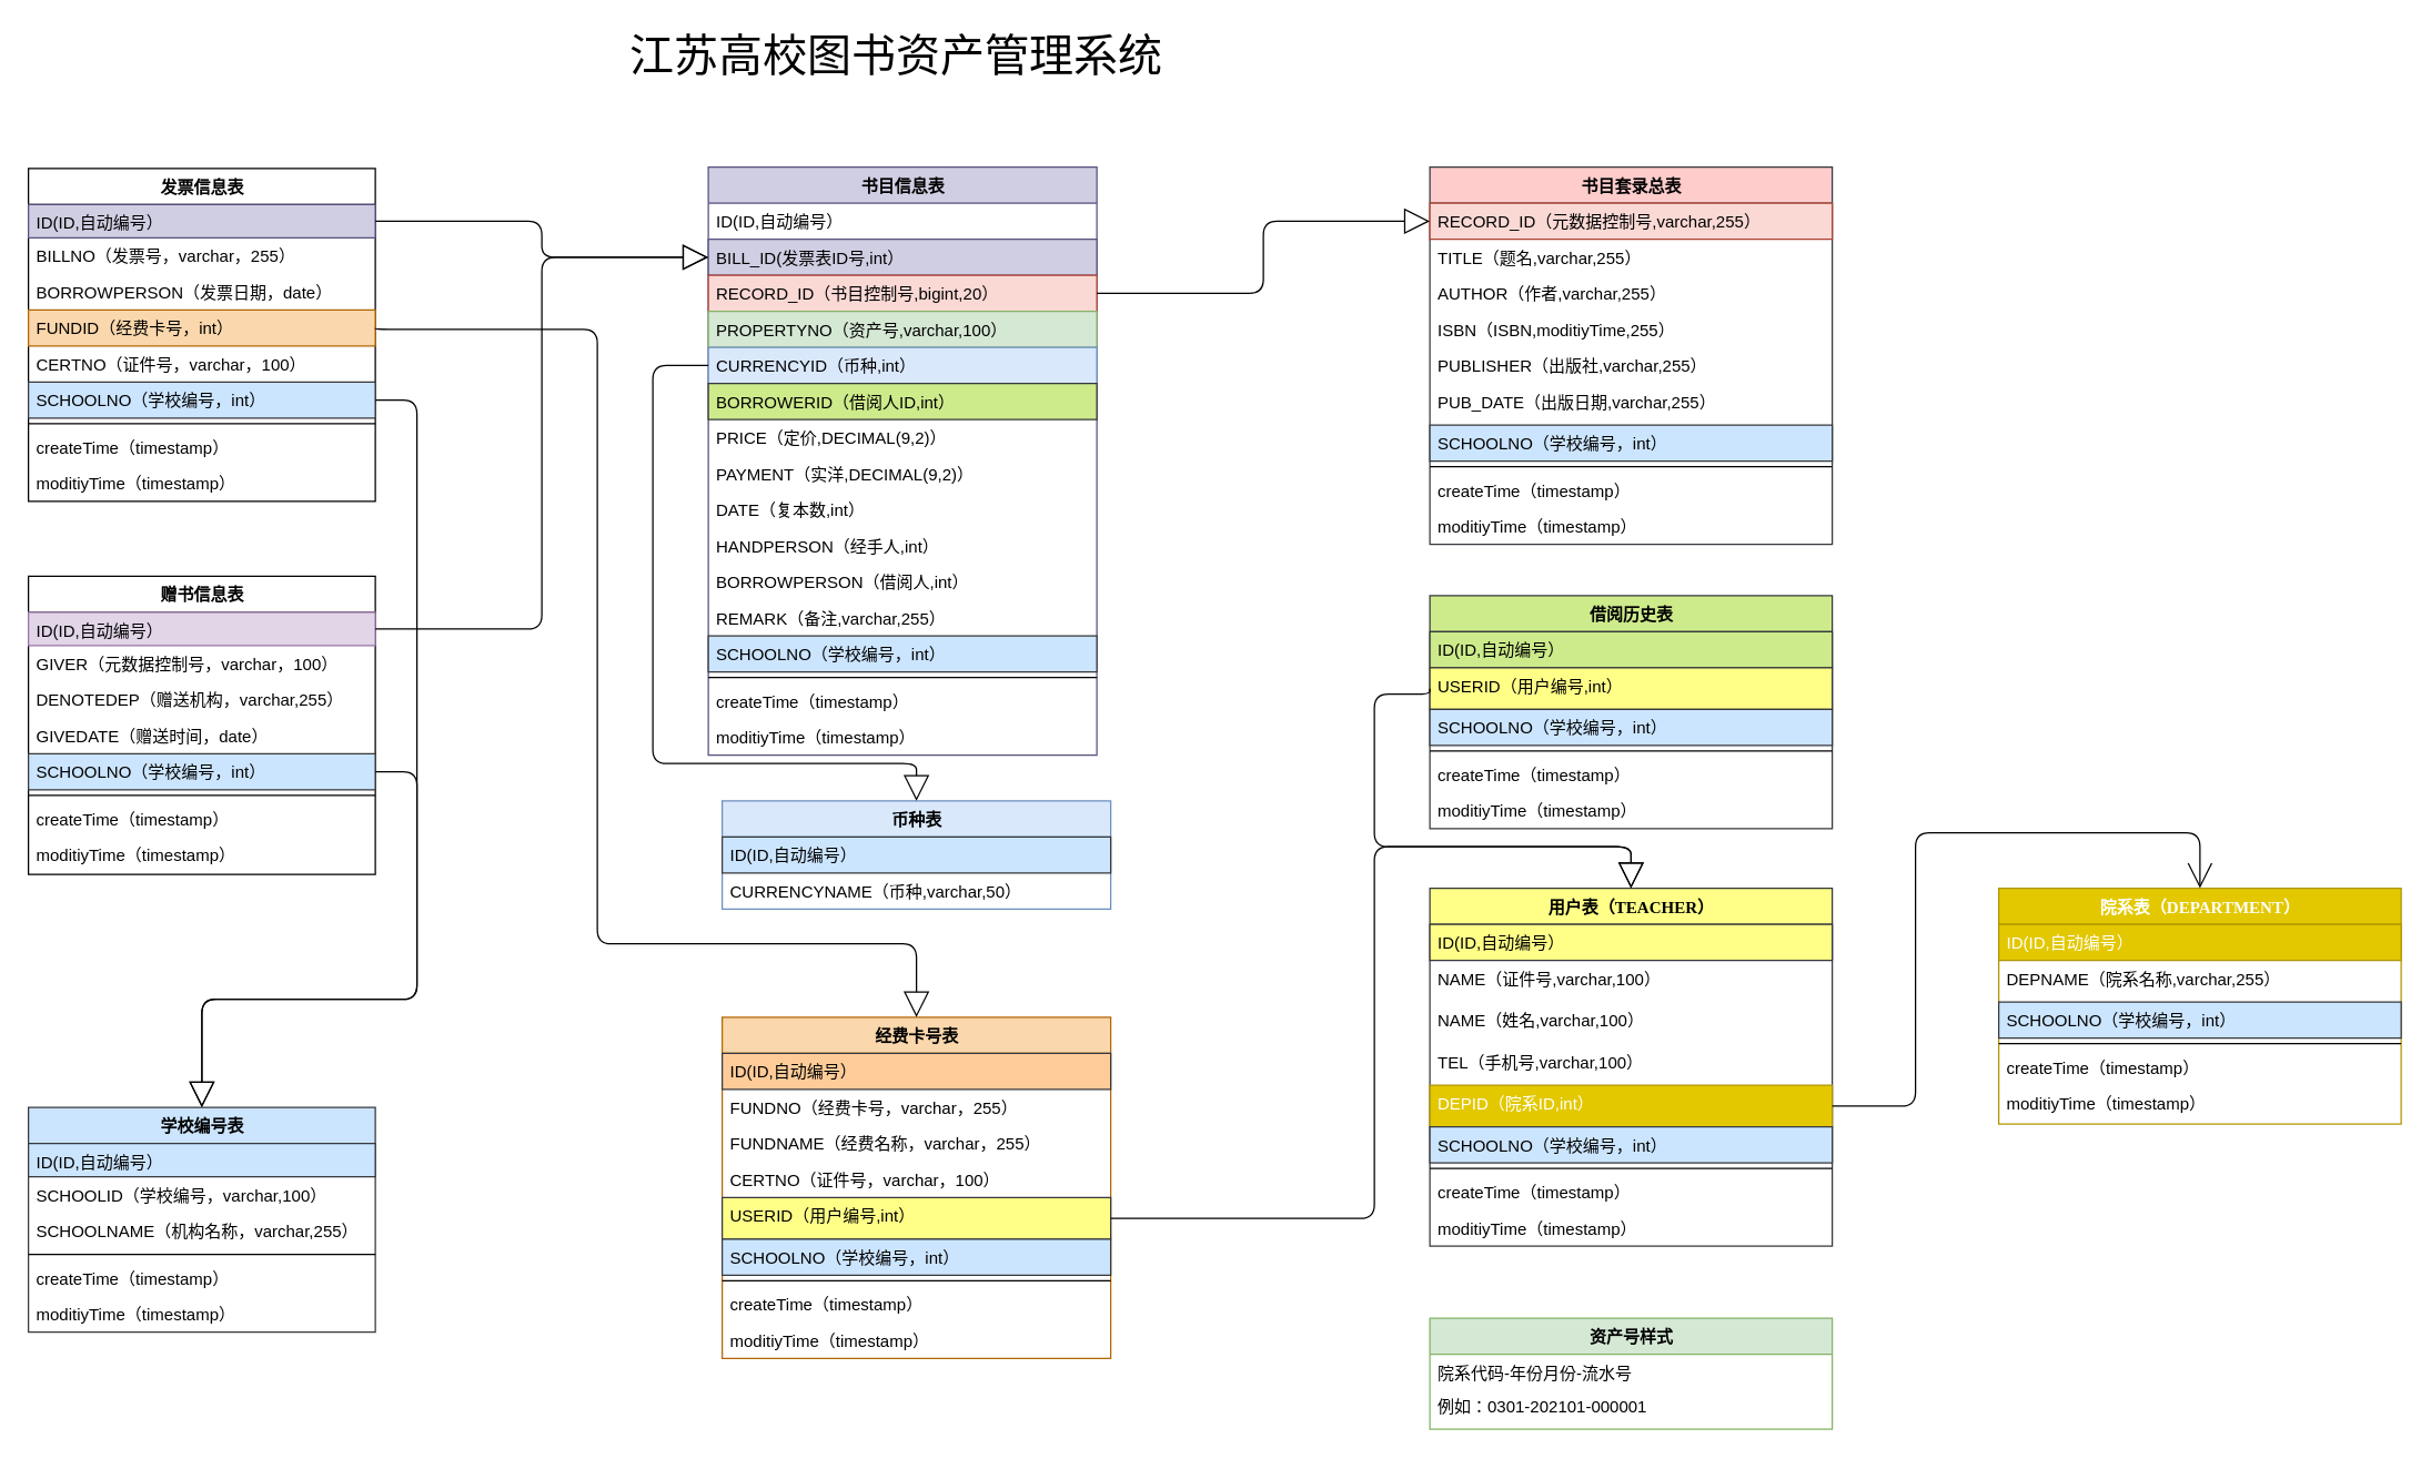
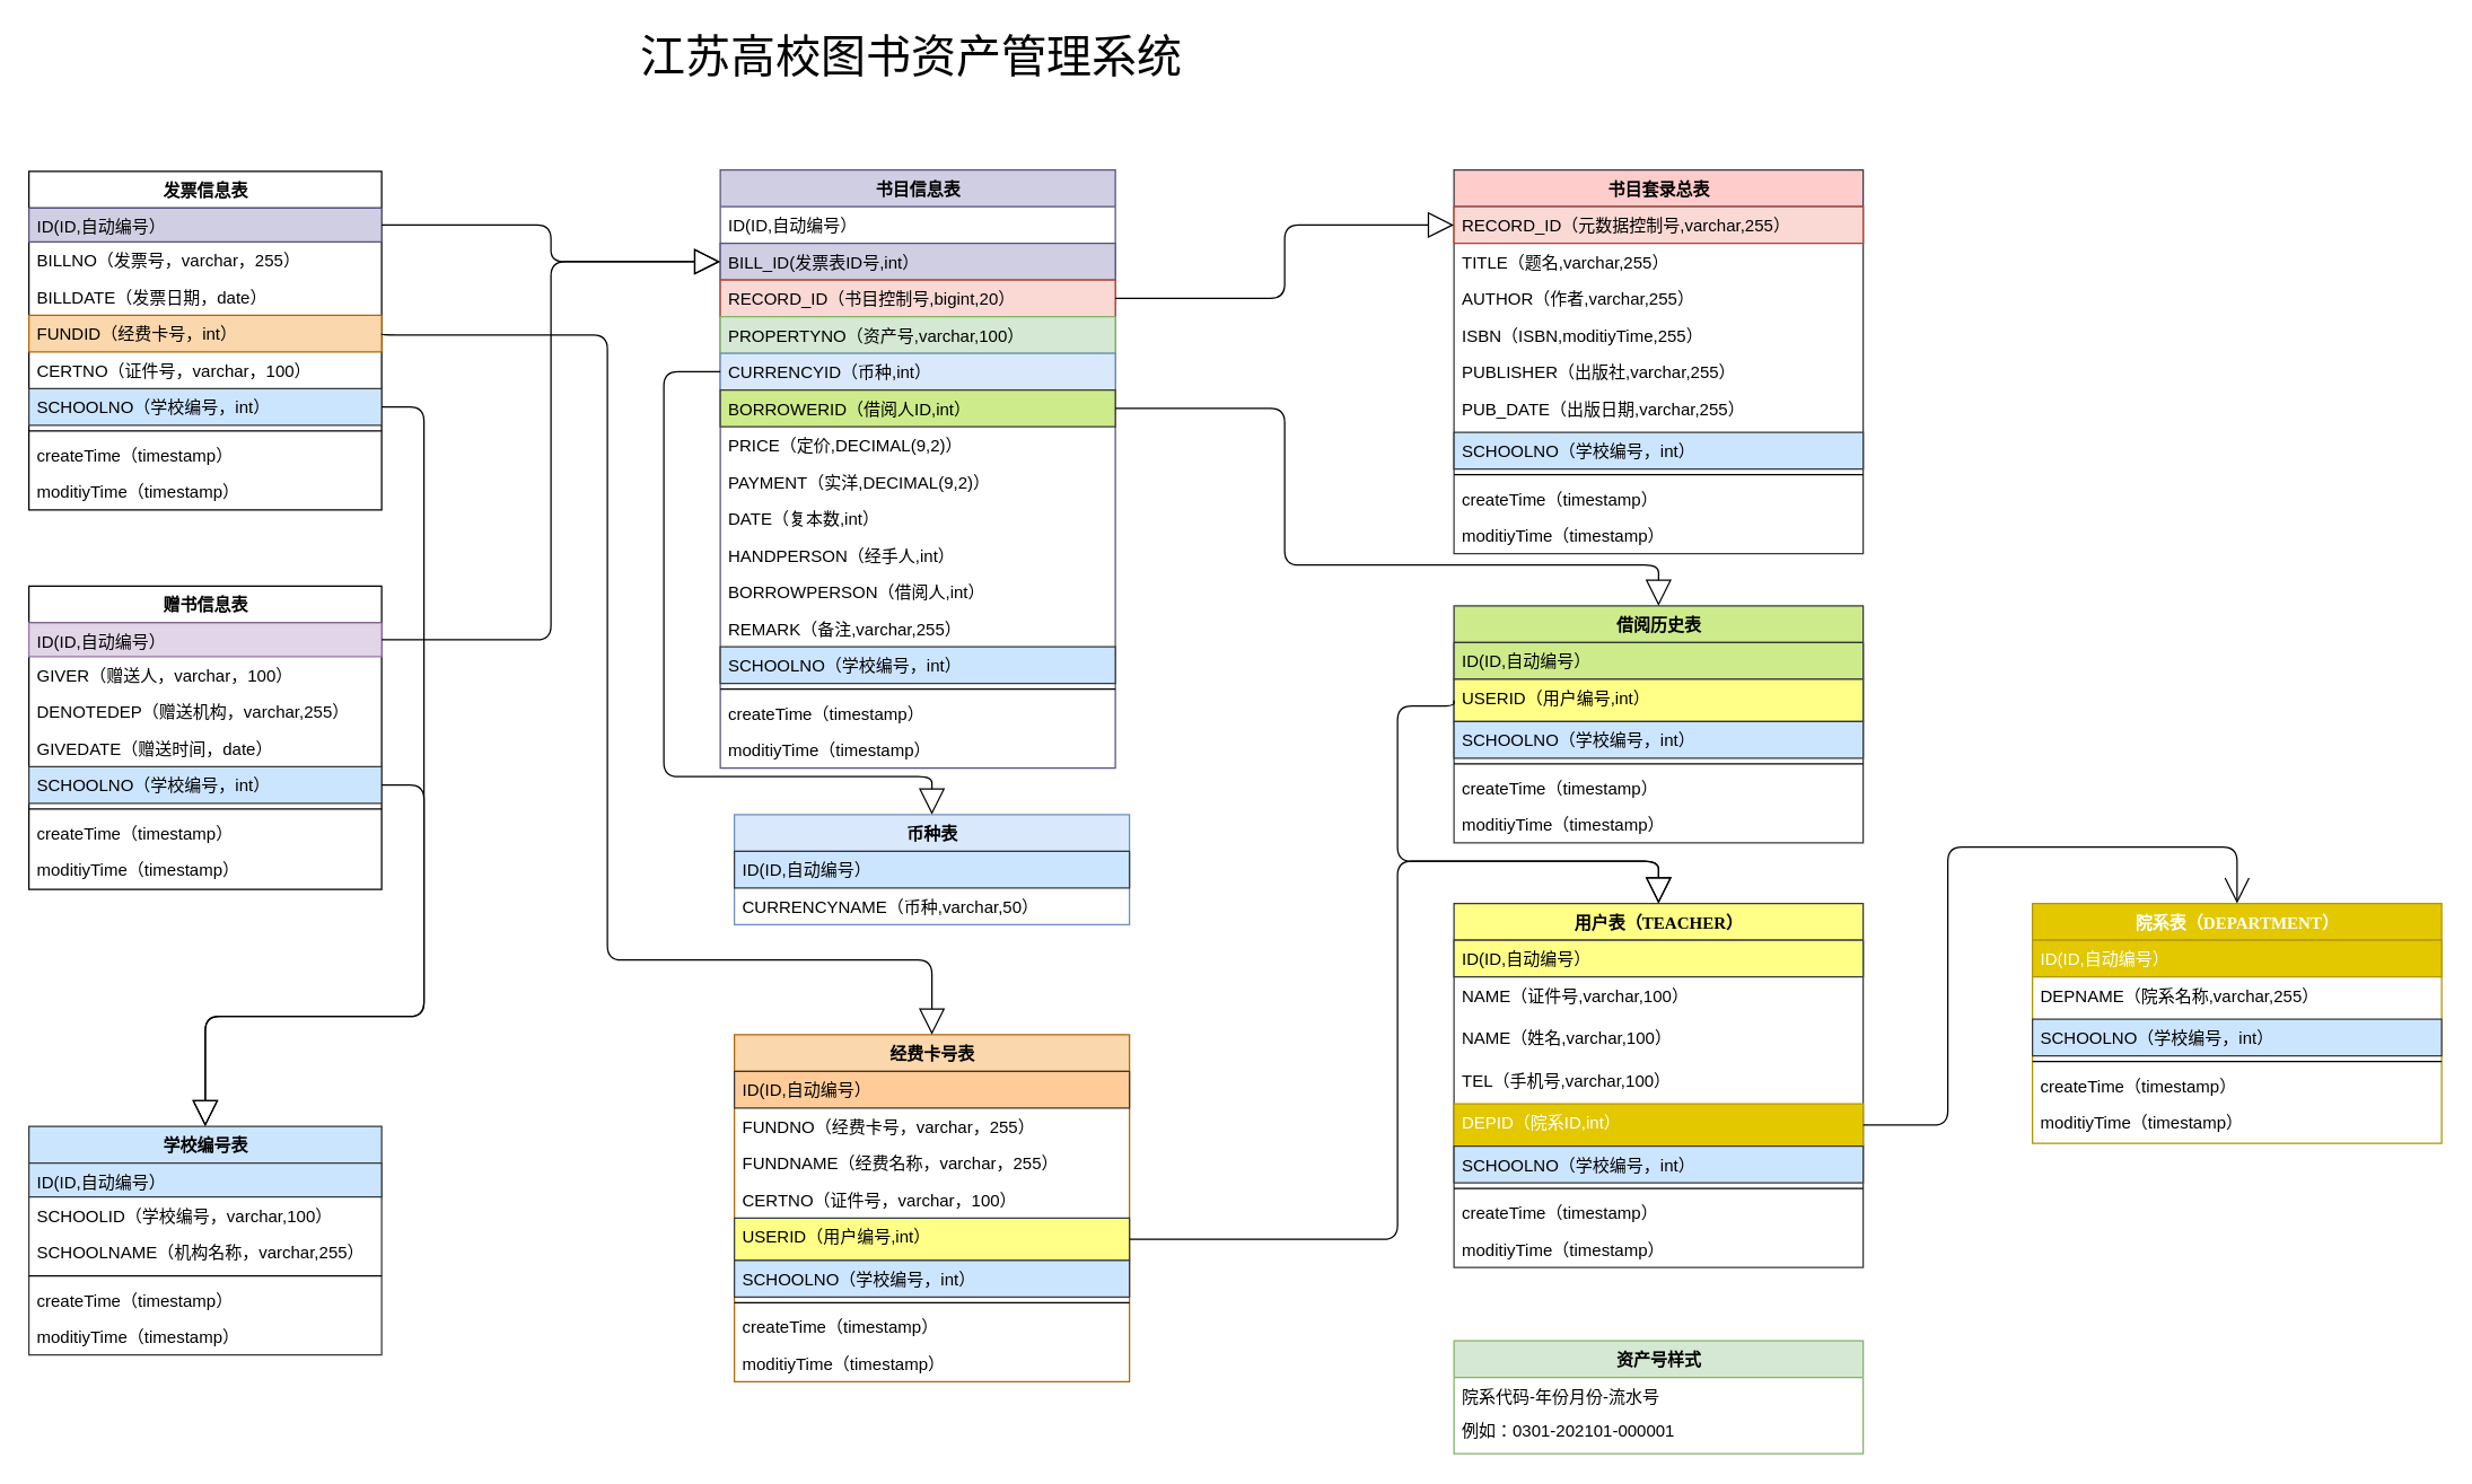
- <mxCell id="5" value="BORROWPERSON（发票日期，date）" style="text;html=1;strokeColor=none;fillColor=none;align=left;verticalAlign=top;spacingLeft=4;spacingRight=4;whiteSpace=wrap;overflow=hidden;rotatable=0;points=[[0,0.5],[1,0.5]];portConstraint=eastwest;" parent="2" vertex="1"><mxGeometry y="76" width="250" height="26" as="geometry" /></mxCell>
+ <mxCell id="5" value="BILLDATE（发票日期，date）" style="text;html=1;strokeColor=none;fillColor=none;align=left;verticalAlign=top;spacingLeft=4;spacingRight=4;whiteSpace=wrap;overflow=hidden;rotatable=0;points=[[0,0.5],[1,0.5]];portConstraint=eastwest;" parent="2" vertex="1"><mxGeometry y="76" width="250" height="26" as="geometry" /></mxCell>
+ <mxCell id="68" style="edgeStyle=orthogonalEdgeStyle;html=1;labelBackgroundColor=none;startFill=0;startSize=8;endArrow=block;endFill=0;endSize=16;fontFamily=Verdana;fontSize=12;exitX=1;exitY=0.5;exitDx=0;exitDy=0;entryX=0.5;entryY=0;entryDx=0;entryDy=0;" edge="1" parent="1" source="28" target="61"><mxGeometry relative="1" as="geometry"><Array as="points"><mxPoint x="910" y="289" /><mxPoint x="910" y="400" /><mxPoint x="1175" y="400" /></Array><mxPoint x="800" y="221" as="sourcePoint" /><mxPoint x="1040" y="169.059" as="targetPoint" /></mxGeometry></mxCell>
- <mxCell id="82" value="GIVER（元数据控制号，varchar，100）" style="text;html=1;align=left;verticalAlign=top;spacingLeft=4;spacingRight=4;whiteSpace=wrap;overflow=hidden;rotatable=0;points=[[0,0.5],[1,0.5]];portConstraint=eastwest;" vertex="1" parent="80"><mxGeometry y="50" width="250" height="26" as="geometry" /></mxCell>
+ <mxCell id="82" value="GIVER（赠送人，varchar，100）" style="text;html=1;align=left;verticalAlign=top;spacingLeft=4;spacingRight=4;whiteSpace=wrap;overflow=hidden;rotatable=0;points=[[0,0.5],[1,0.5]];portConstraint=eastwest;" vertex="1" parent="80"><mxGeometry y="50" width="250" height="26" as="geometry" /></mxCell>
